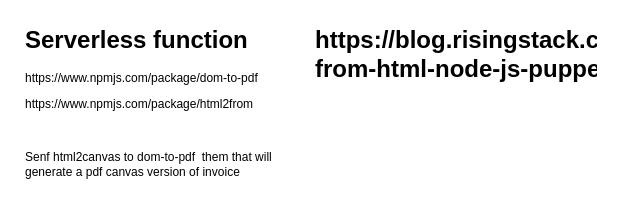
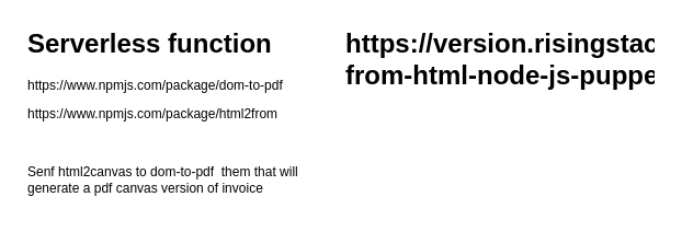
- <mxCell id="3" value="&lt;h1&gt;https://blog.risingstack.com/pdf-from-html-node-js-puppeteer/&lt;br&gt;&lt;/h1&gt;" style="text;html=1;strokeColor=none;fillColor=none;spacing=5;spacingTop=-20;whiteSpace=wrap;overflow=hidden;rounded=0;" vertex="1" parent="1"><mxGeometry x="310" y="20" width="290" height="180" as="geometry" /></mxCell>
+ <mxCell id="3" value="&lt;h1&gt;https://version.risingstack.com/pdf-from-html-node-js-puppeteer/&lt;br&gt;&lt;/h1&gt;" style="text;html=1;strokeColor=none;fillColor=none;spacing=5;spacingTop=-20;whiteSpace=wrap;overflow=hidden;rounded=0;" vertex="1" parent="1"><mxGeometry x="310" y="20" width="290" height="180" as="geometry" /></mxCell>
